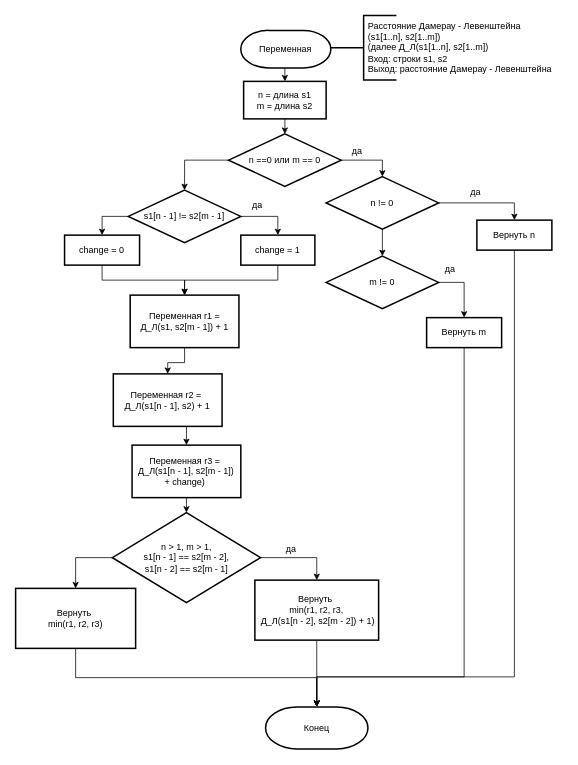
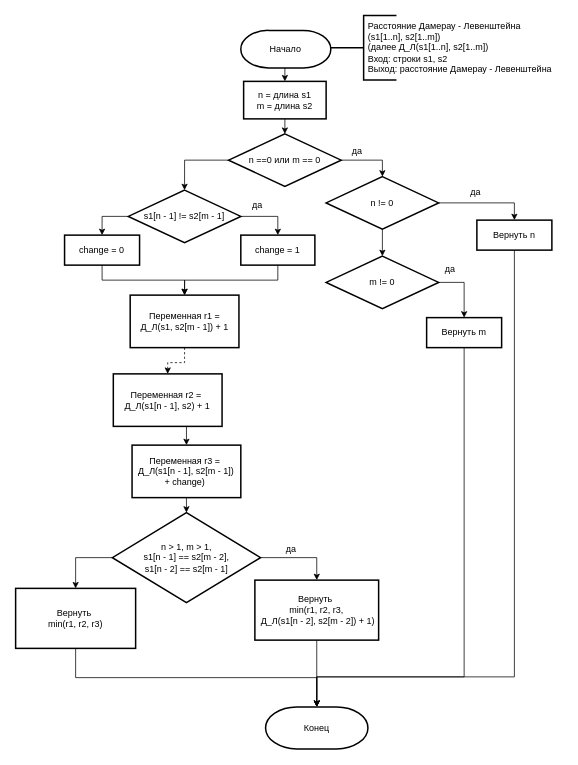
- <mxCell id="3" value="Переменная" style="strokeWidth=2;html=1;shape=mxgraph.flowchart.terminator;whiteSpace=wrap;" vertex="1" parent="1"><mxGeometry x="320.25" y="40" width="120" height="50" as="geometry" /></mxCell>
+ <mxCell id="3" value="Начало" style="strokeWidth=2;html=1;shape=mxgraph.flowchart.terminator;whiteSpace=wrap;" vertex="1" parent="1"><mxGeometry x="320.25" y="40" width="120" height="50" as="geometry" /></mxCell>
- <mxCell id="28" style="edgeStyle=orthogonalEdgeStyle;rounded=0;orthogonalLoop=1;jettySize=auto;html=1;exitX=0.5;exitY=1;exitDx=0;exitDy=0;entryX=0.5;entryY=0;entryDx=0;entryDy=0;" edge="1" parent="1" source="29" target="31"><mxGeometry relative="1" as="geometry" /></mxCell>
+ <mxCell id="28" style="edgeStyle=orthogonalEdgeStyle;rounded=0;orthogonalLoop=1;jettySize=auto;html=1;exitX=0.5;exitY=1;exitDx=0;exitDy=0;entryX=0.5;entryY=0;entryDx=0;entryDy=0;dashed=1;" edge="1" parent="1" source="29" target="31"><mxGeometry relative="1" as="geometry" /></mxCell>
